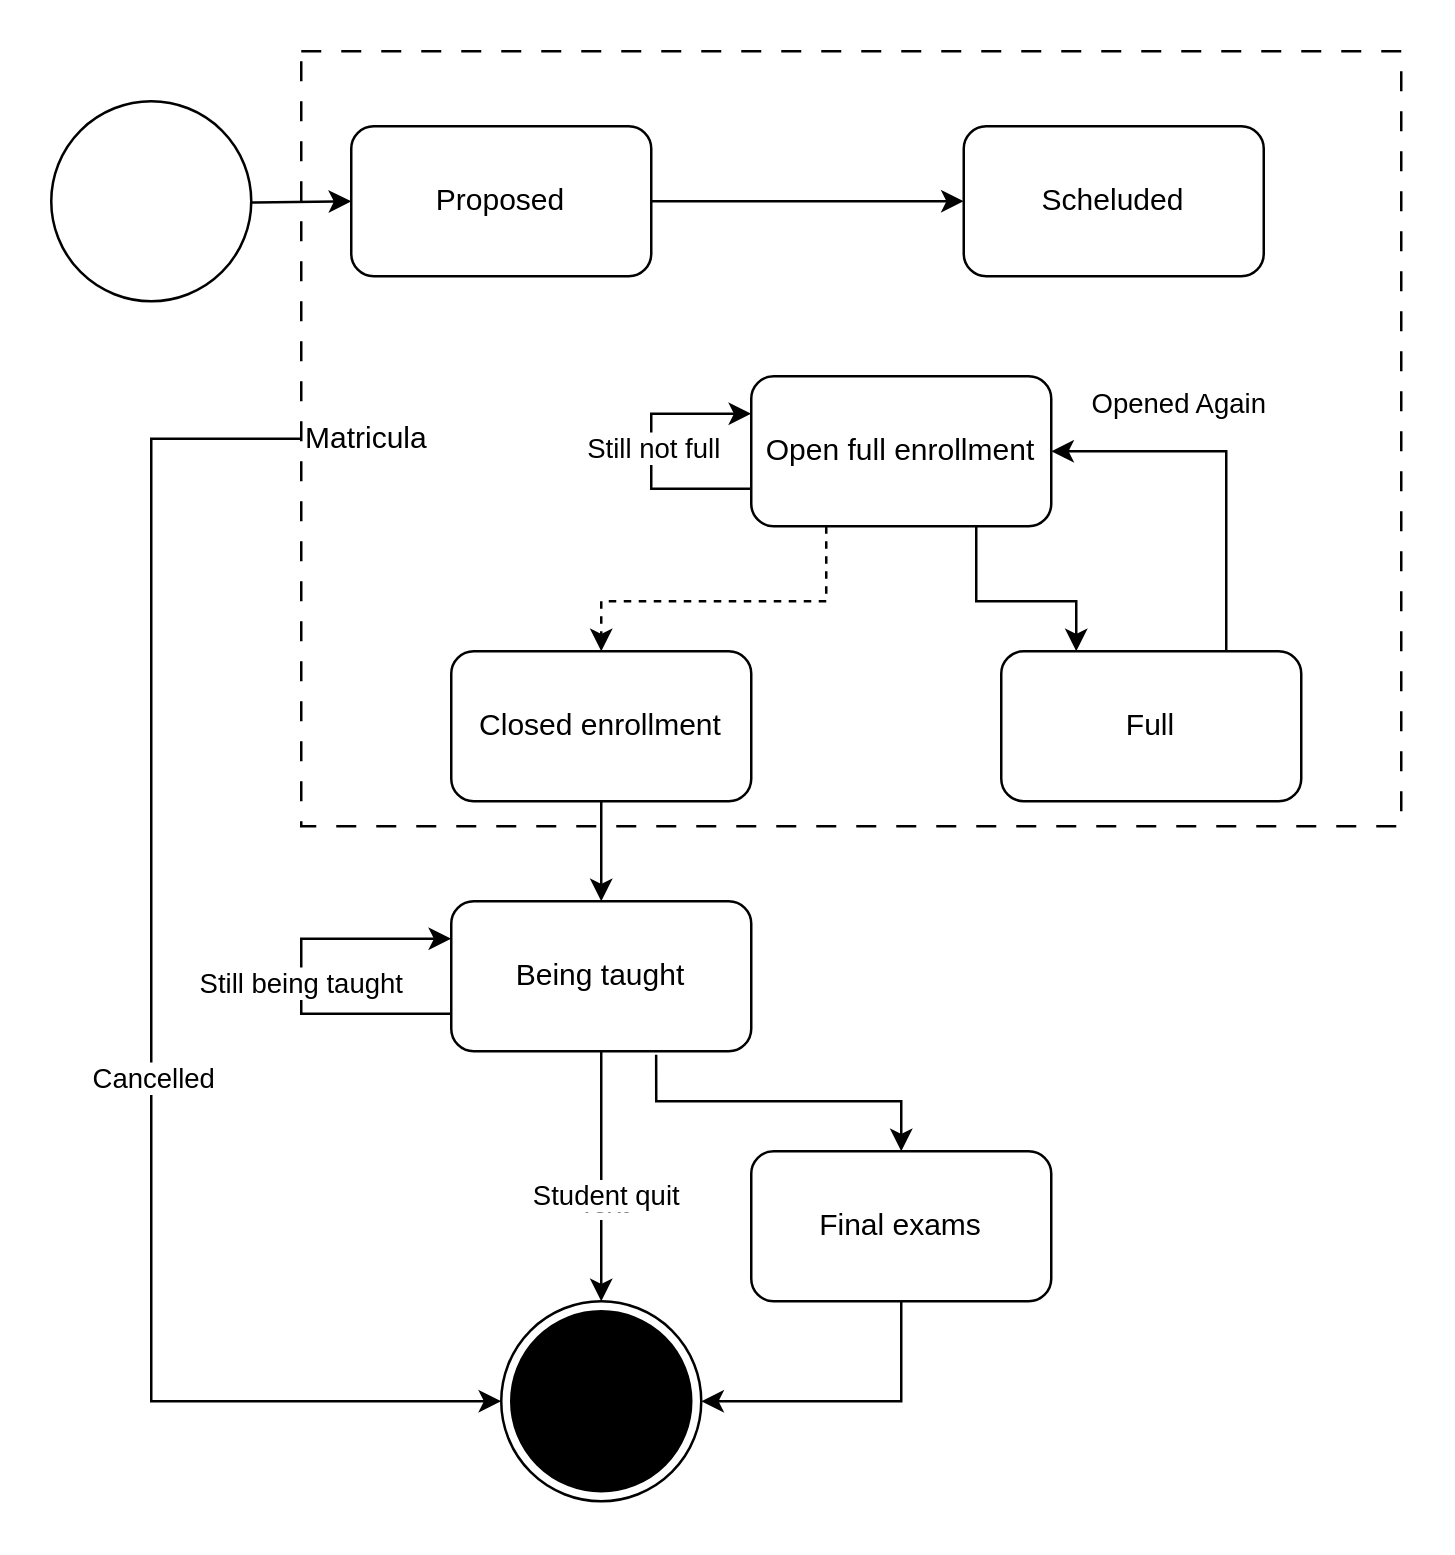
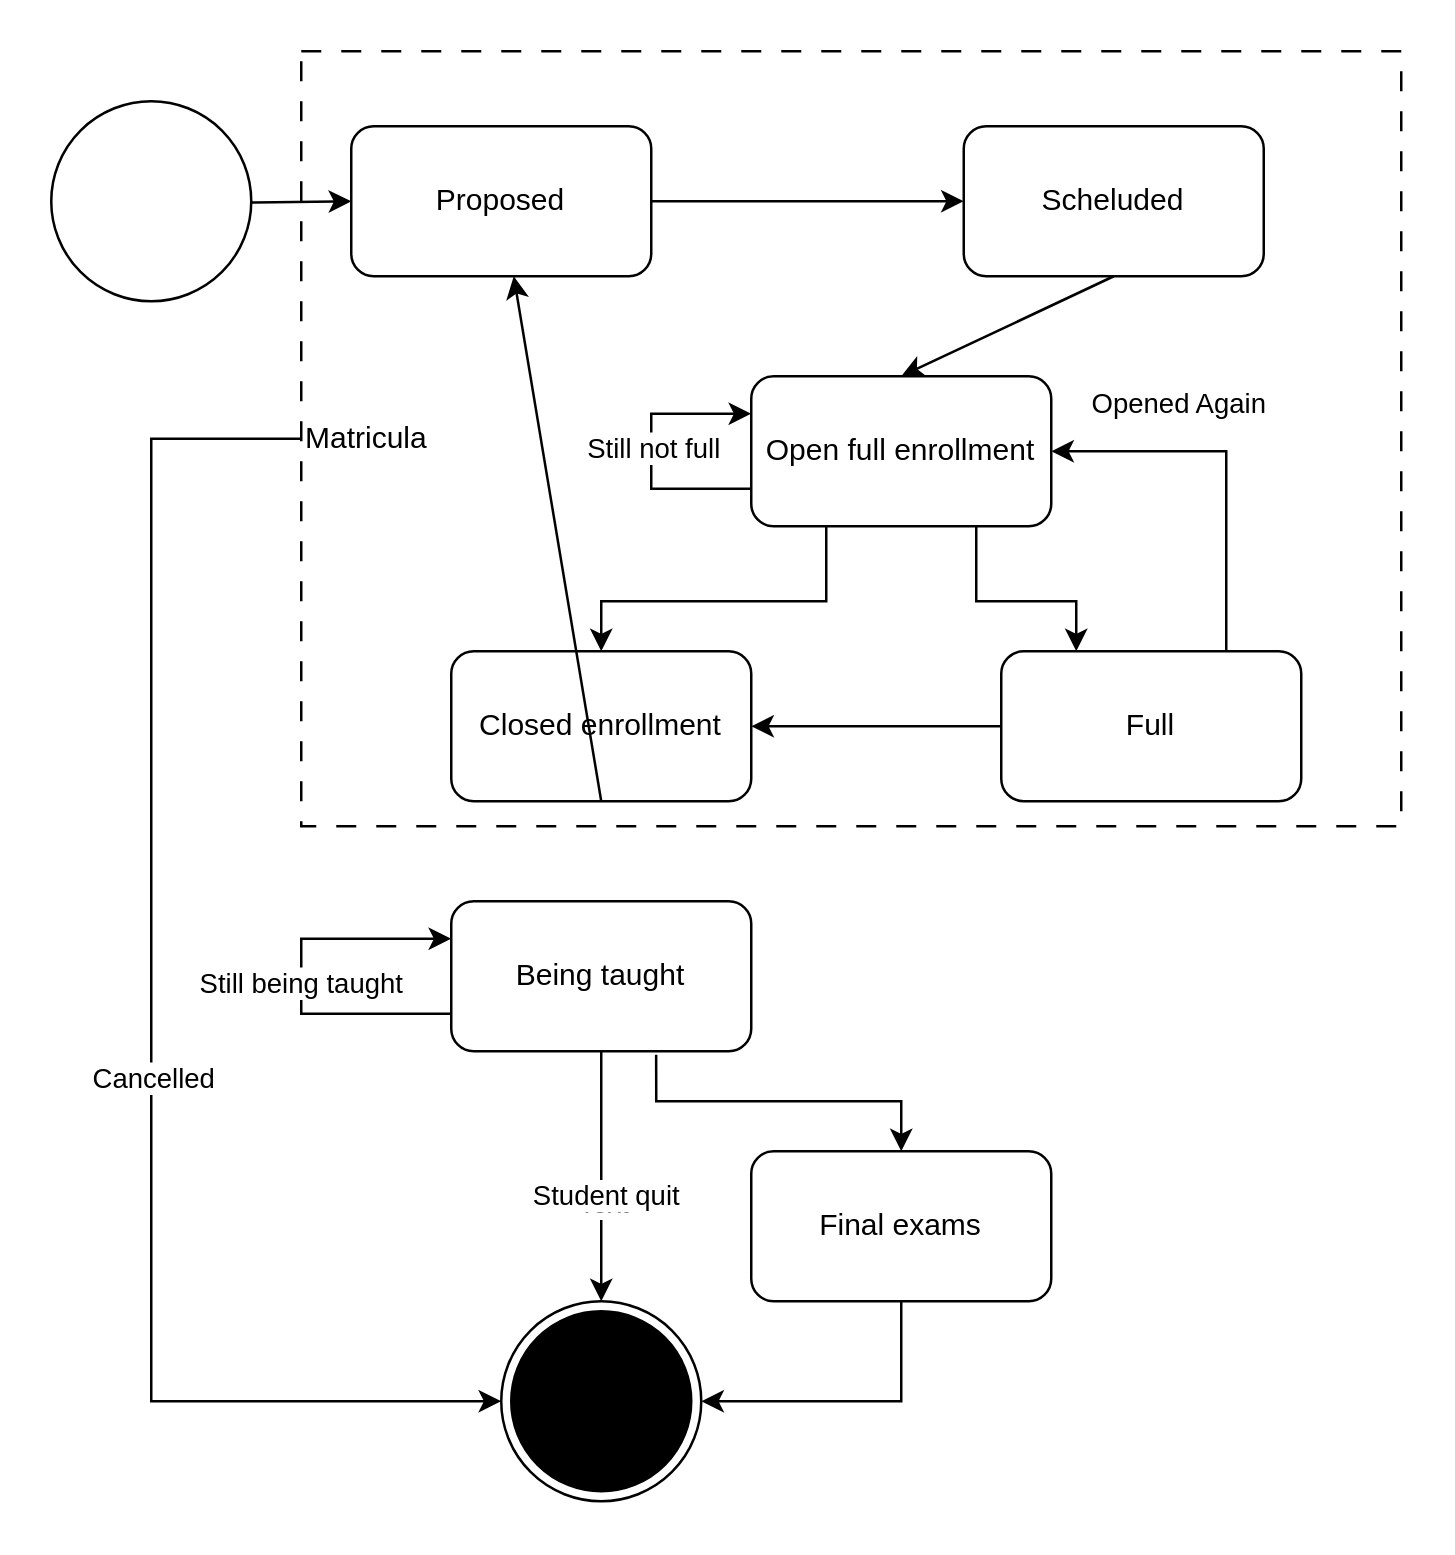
+ <mxCell id="8" value="" style="endArrow=classic;html=1;rounded=0;exitX=0.5;exitY=1;exitDx=0;exitDy=0;entryX=0.5;entryY=0;entryDx=0;entryDy=0;" edge="1" parent="1" source="6" target="7"><mxGeometry width="50" height="50" relative="1" as="geometry"><mxPoint x="310" y="280" as="sourcePoint" /><mxPoint x="360" y="230" as="targetPoint" /></mxGeometry></mxCell>
- <mxCell id="12" value="" style="endArrow=classic;html=1;rounded=0;exitX=0.25;exitY=1;exitDx=0;exitDy=0;entryX=0.5;entryY=0;entryDx=0;entryDy=0;dashed=1;" edge="1" parent="1" source="7" target="11"><mxGeometry width="50" height="50" relative="1" as="geometry"><mxPoint x="310" y="280" as="sourcePoint" /><mxPoint x="360" y="230" as="targetPoint" /><Array as="points"><mxPoint x="330" y="240" /><mxPoint x="240" y="240" /></Array></mxGeometry></mxCell>
+ <mxCell id="12" value="" style="endArrow=classic;html=1;rounded=0;exitX=0.25;exitY=1;exitDx=0;exitDy=0;entryX=0.5;entryY=0;entryDx=0;entryDy=0;" edge="1" parent="1" source="7" target="11"><mxGeometry width="50" height="50" relative="1" as="geometry"><mxPoint x="310" y="280" as="sourcePoint" /><mxPoint x="360" y="230" as="targetPoint" /><Array as="points"><mxPoint x="330" y="240" /><mxPoint x="240" y="240" /></Array></mxGeometry></mxCell>
+ <mxCell id="23" value="" style="endArrow=classic;html=1;rounded=0;exitX=0;exitY=0.5;exitDx=0;exitDy=0;entryX=1;entryY=0.5;entryDx=0;entryDy=0;" edge="1" parent="1" source="9" target="11"><mxGeometry width="50" height="50" relative="1" as="geometry"><mxPoint x="370" y="370" as="sourcePoint" /><mxPoint x="420" y="320" as="targetPoint" /></mxGeometry></mxCell>
- <mxCell id="16" value="" style="endArrow=classic;html=1;rounded=0;entryX=0.5;entryY=0;entryDx=0;entryDy=0;exitX=0.5;exitY=1;exitDx=0;exitDy=0;" edge="1" parent="1" source="11" target="15"><mxGeometry width="50" height="50" relative="1" as="geometry"><mxPoint x="310" y="280" as="sourcePoint" /><mxPoint x="360" y="230" as="targetPoint" /></mxGeometry></mxCell>
+ <mxCell id="16" value="" style="endArrow=classic;html=1;rounded=0;exitX=0.5;exitY=1;exitDx=0;exitDy=0;" edge="1" parent="1" source="11" target="4"><mxGeometry width="50" height="50" relative="1" as="geometry"><mxPoint x="310" y="280" as="sourcePoint" /><mxPoint x="360" y="230" as="targetPoint" /></mxGeometry></mxCell>
